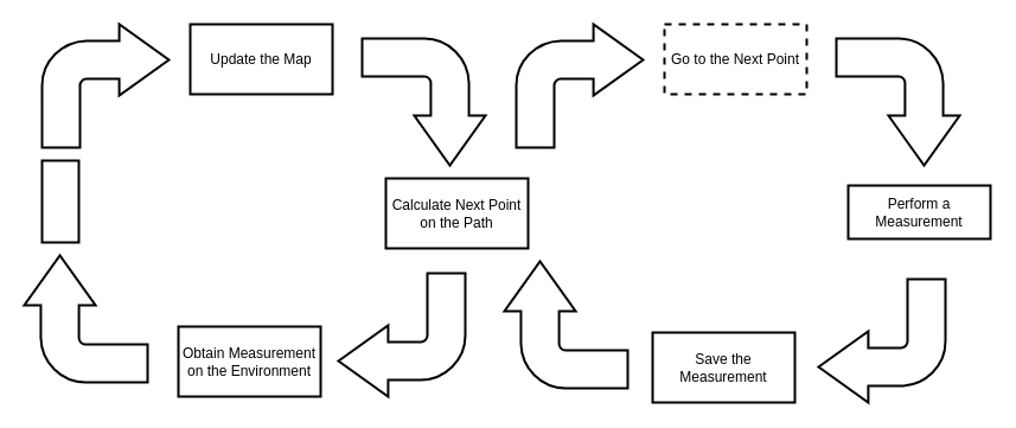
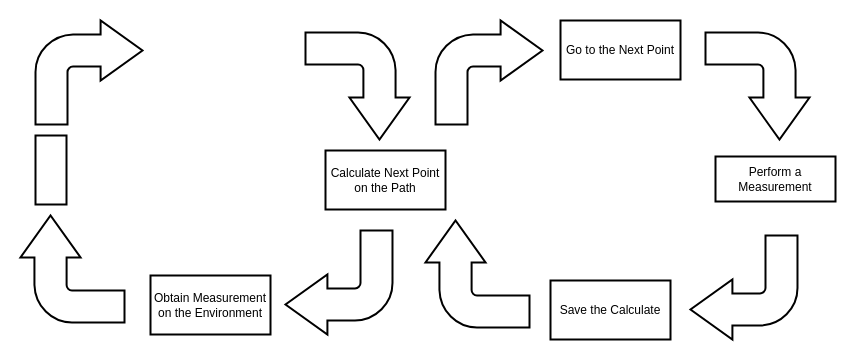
- <mxCell id="7" value="Update the Map" style="whiteSpace=wrap;strokeWidth=2;" vertex="1" parent="1"><mxGeometry x="160" y="20" width="120" height="59" as="geometry" /></mxCell>
- <mxCell id="4" value="Go to the Next Point" style="whiteSpace=wrap;strokeWidth=2;dashed=1;" vertex="1" parent="1"><mxGeometry x="560" y="20" width="120" height="59" as="geometry" /></mxCell>
+ <mxCell id="4" value="Go to the Next Point" style="whiteSpace=wrap;strokeWidth=2;" vertex="1" parent="1"><mxGeometry x="560" y="20" width="120" height="59" as="geometry" /></mxCell>
- <mxCell id="3" value="Save the Measurement" style="whiteSpace=wrap;strokeWidth=2;" vertex="1" parent="1"><mxGeometry x="550" y="280" width="120" height="59" as="geometry" /></mxCell>
+ <mxCell id="3" value="Save the Calculate" style="whiteSpace=wrap;strokeWidth=2;" vertex="1" parent="1"><mxGeometry x="550" y="280" width="120" height="59" as="geometry" /></mxCell>
